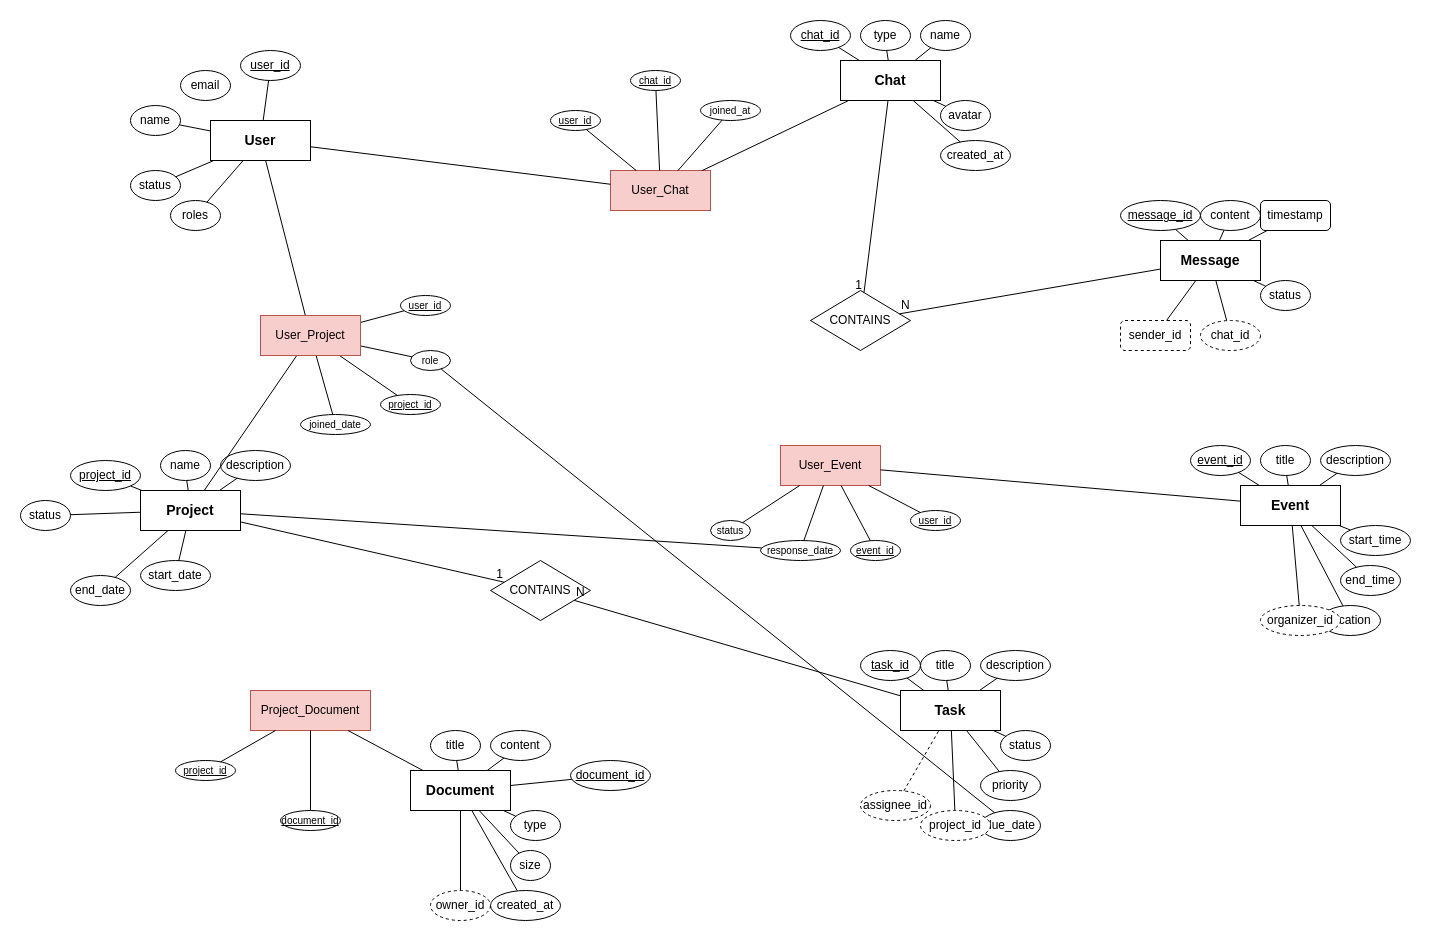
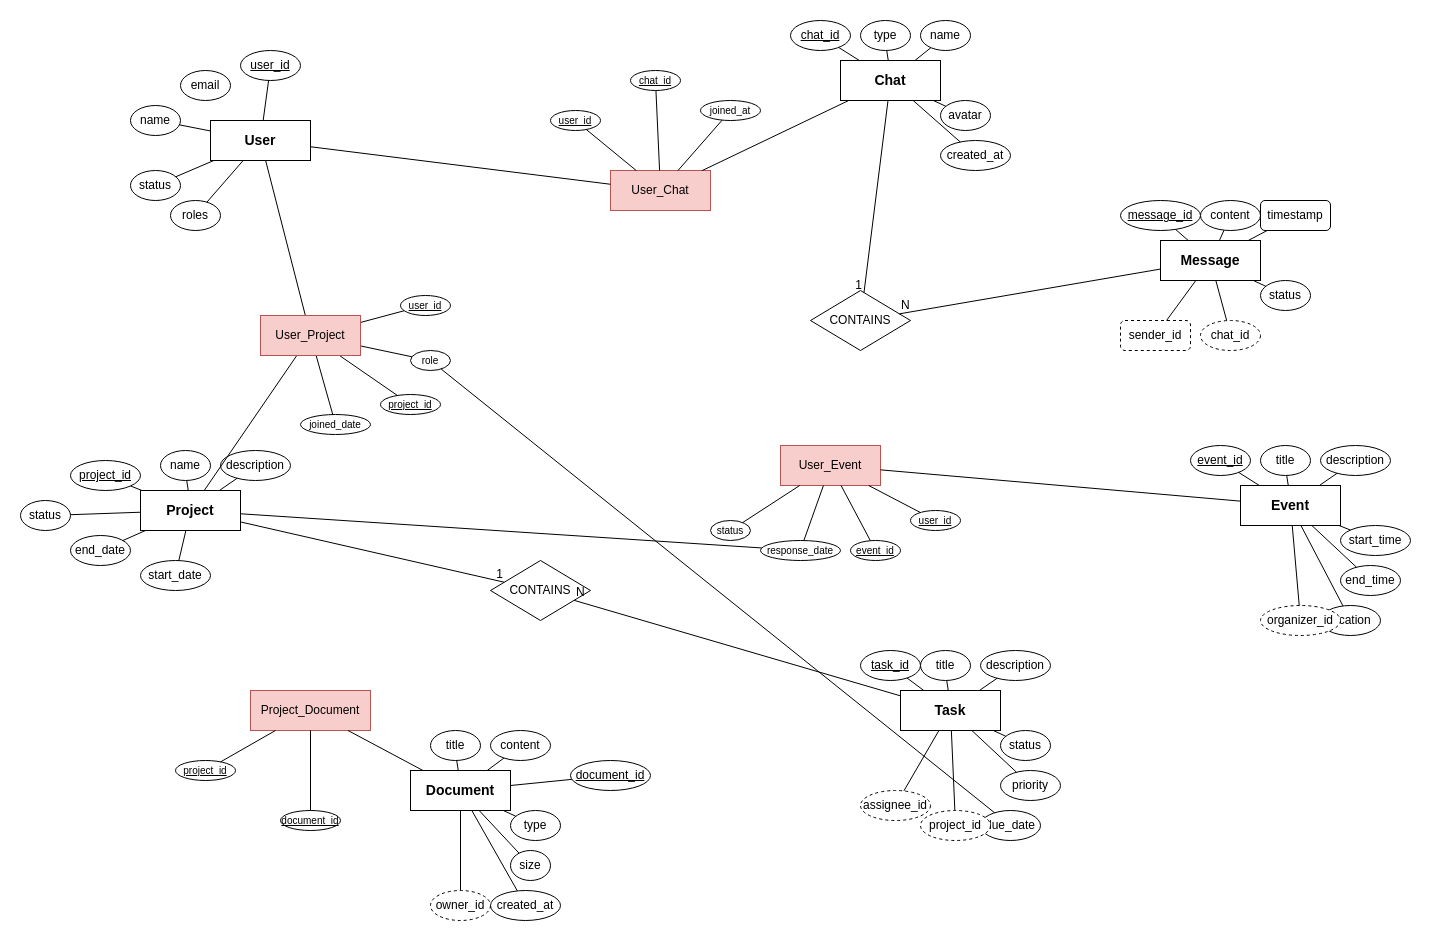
- <mxCell id="18" value="end_date" style="ellipse;whiteSpace=wrap;html=1;align=center;" parent="1" vertex="1"><mxGeometry x="70" y="575" width="60" height="30" as="geometry" /></mxCell>
+ <mxCell id="18" value="end_date" style="ellipse;whiteSpace=wrap;html=1;align=center;" parent="1" vertex="1"><mxGeometry x="70" y="535" width="60" height="30" as="geometry" /></mxCell>
- <mxCell id="41" value="" style="endArrow=none;html=1;rounded=0;dashed=1;" parent="1" source="33" target="25" edge="1"><mxGeometry relative="1" as="geometry" /></mxCell>
+ <mxCell id="41" value="" style="endArrow=none;html=1;rounded=0;" parent="1" source="33" target="25" edge="1"><mxGeometry relative="1" as="geometry" /></mxCell>
- <mxCell id="30" value="priority" style="ellipse;whiteSpace=wrap;html=1;align=center;" parent="1" vertex="1"><mxGeometry x="980" y="770" width="60" height="30" as="geometry" /></mxCell>
+ <mxCell id="30" value="priority" style="ellipse;whiteSpace=wrap;html=1;align=center;" parent="1" vertex="1"><mxGeometry x="1000" y="770" width="60" height="30" as="geometry" /></mxCell>
